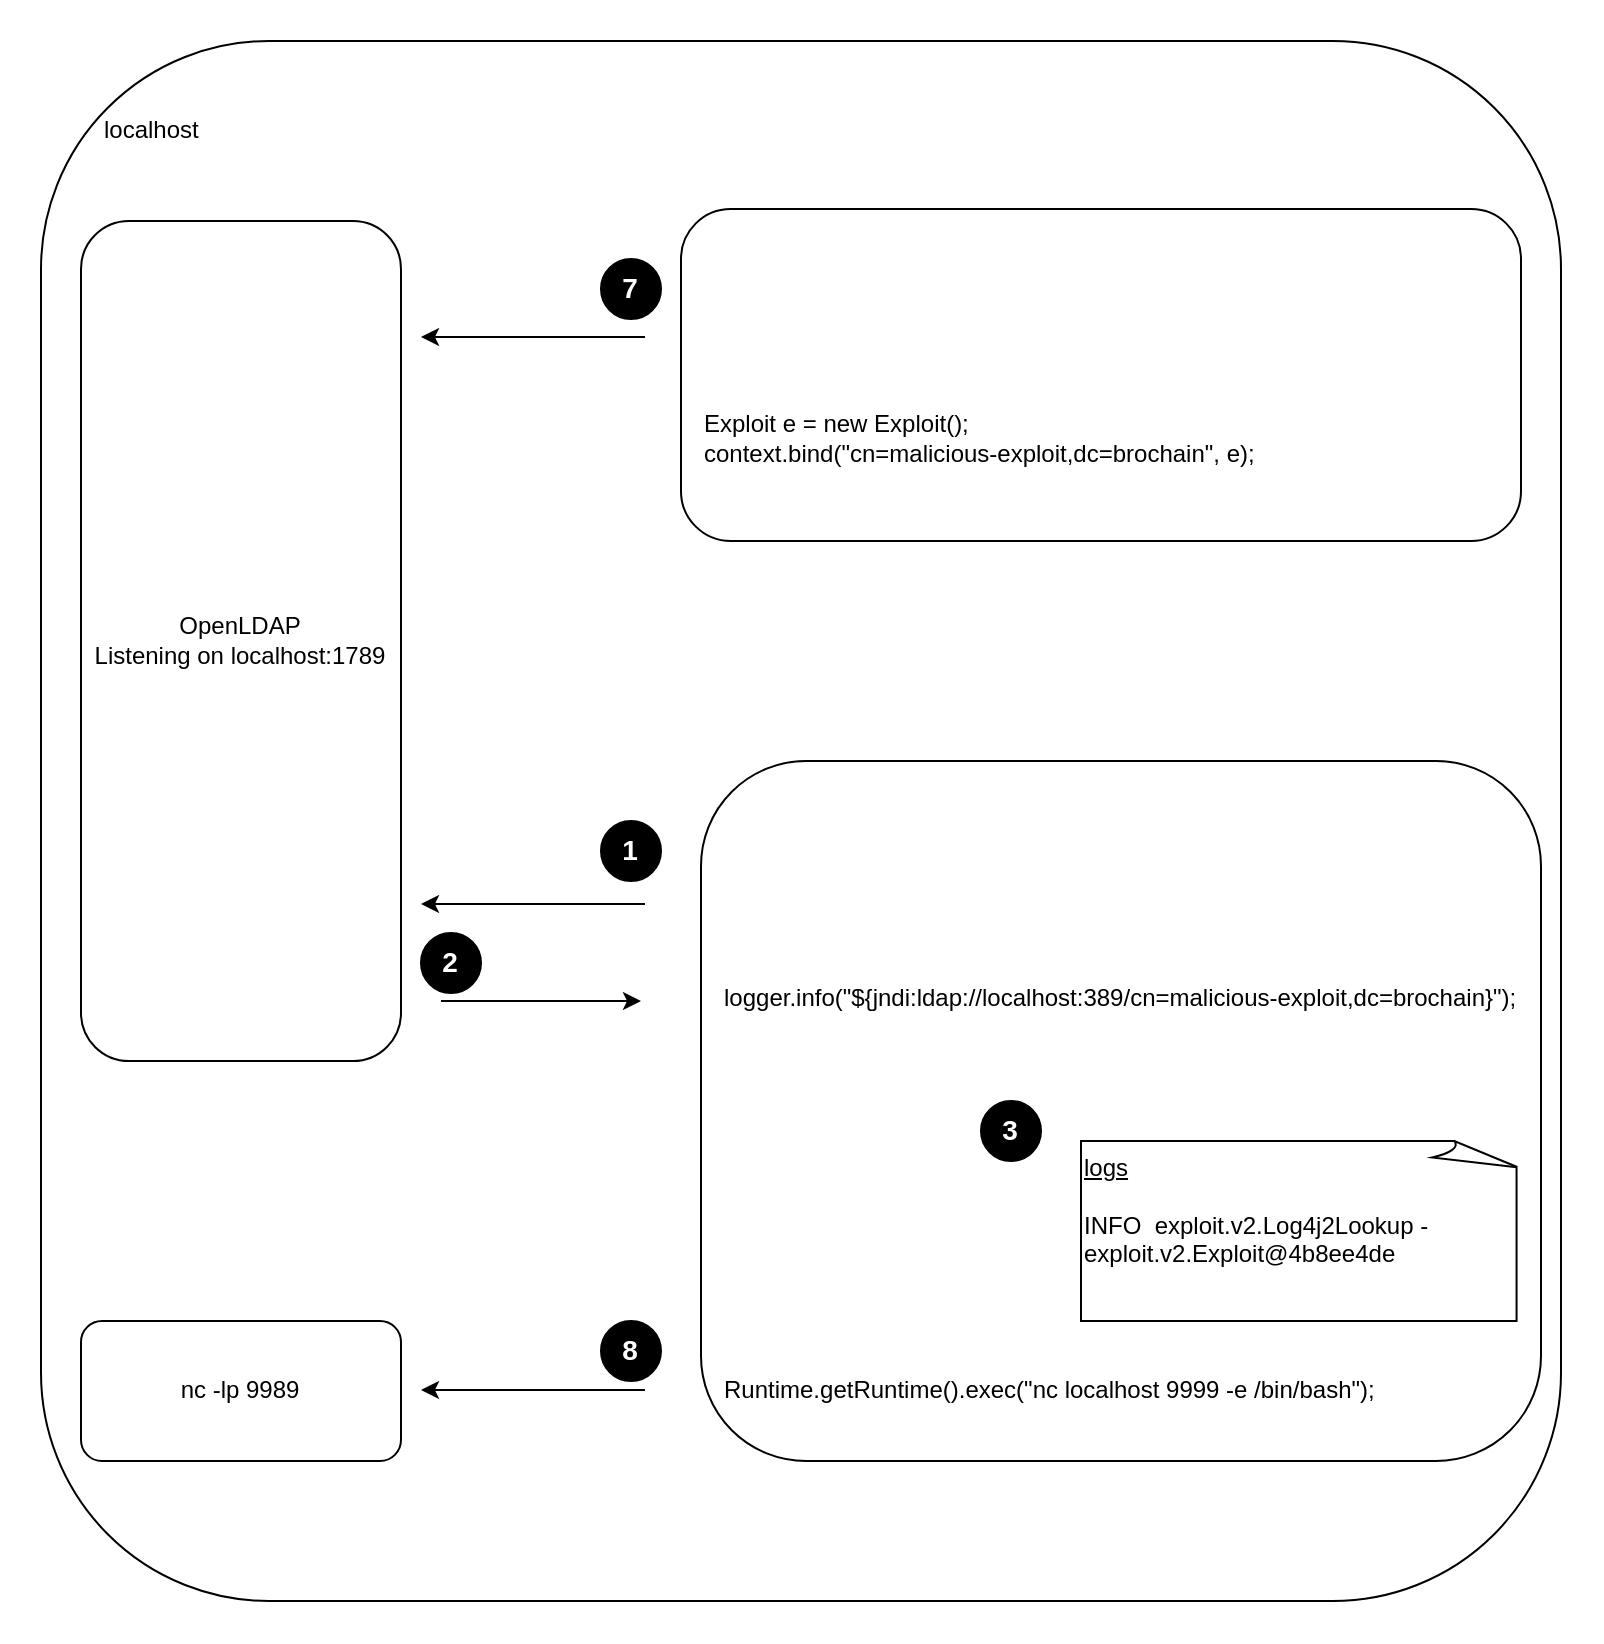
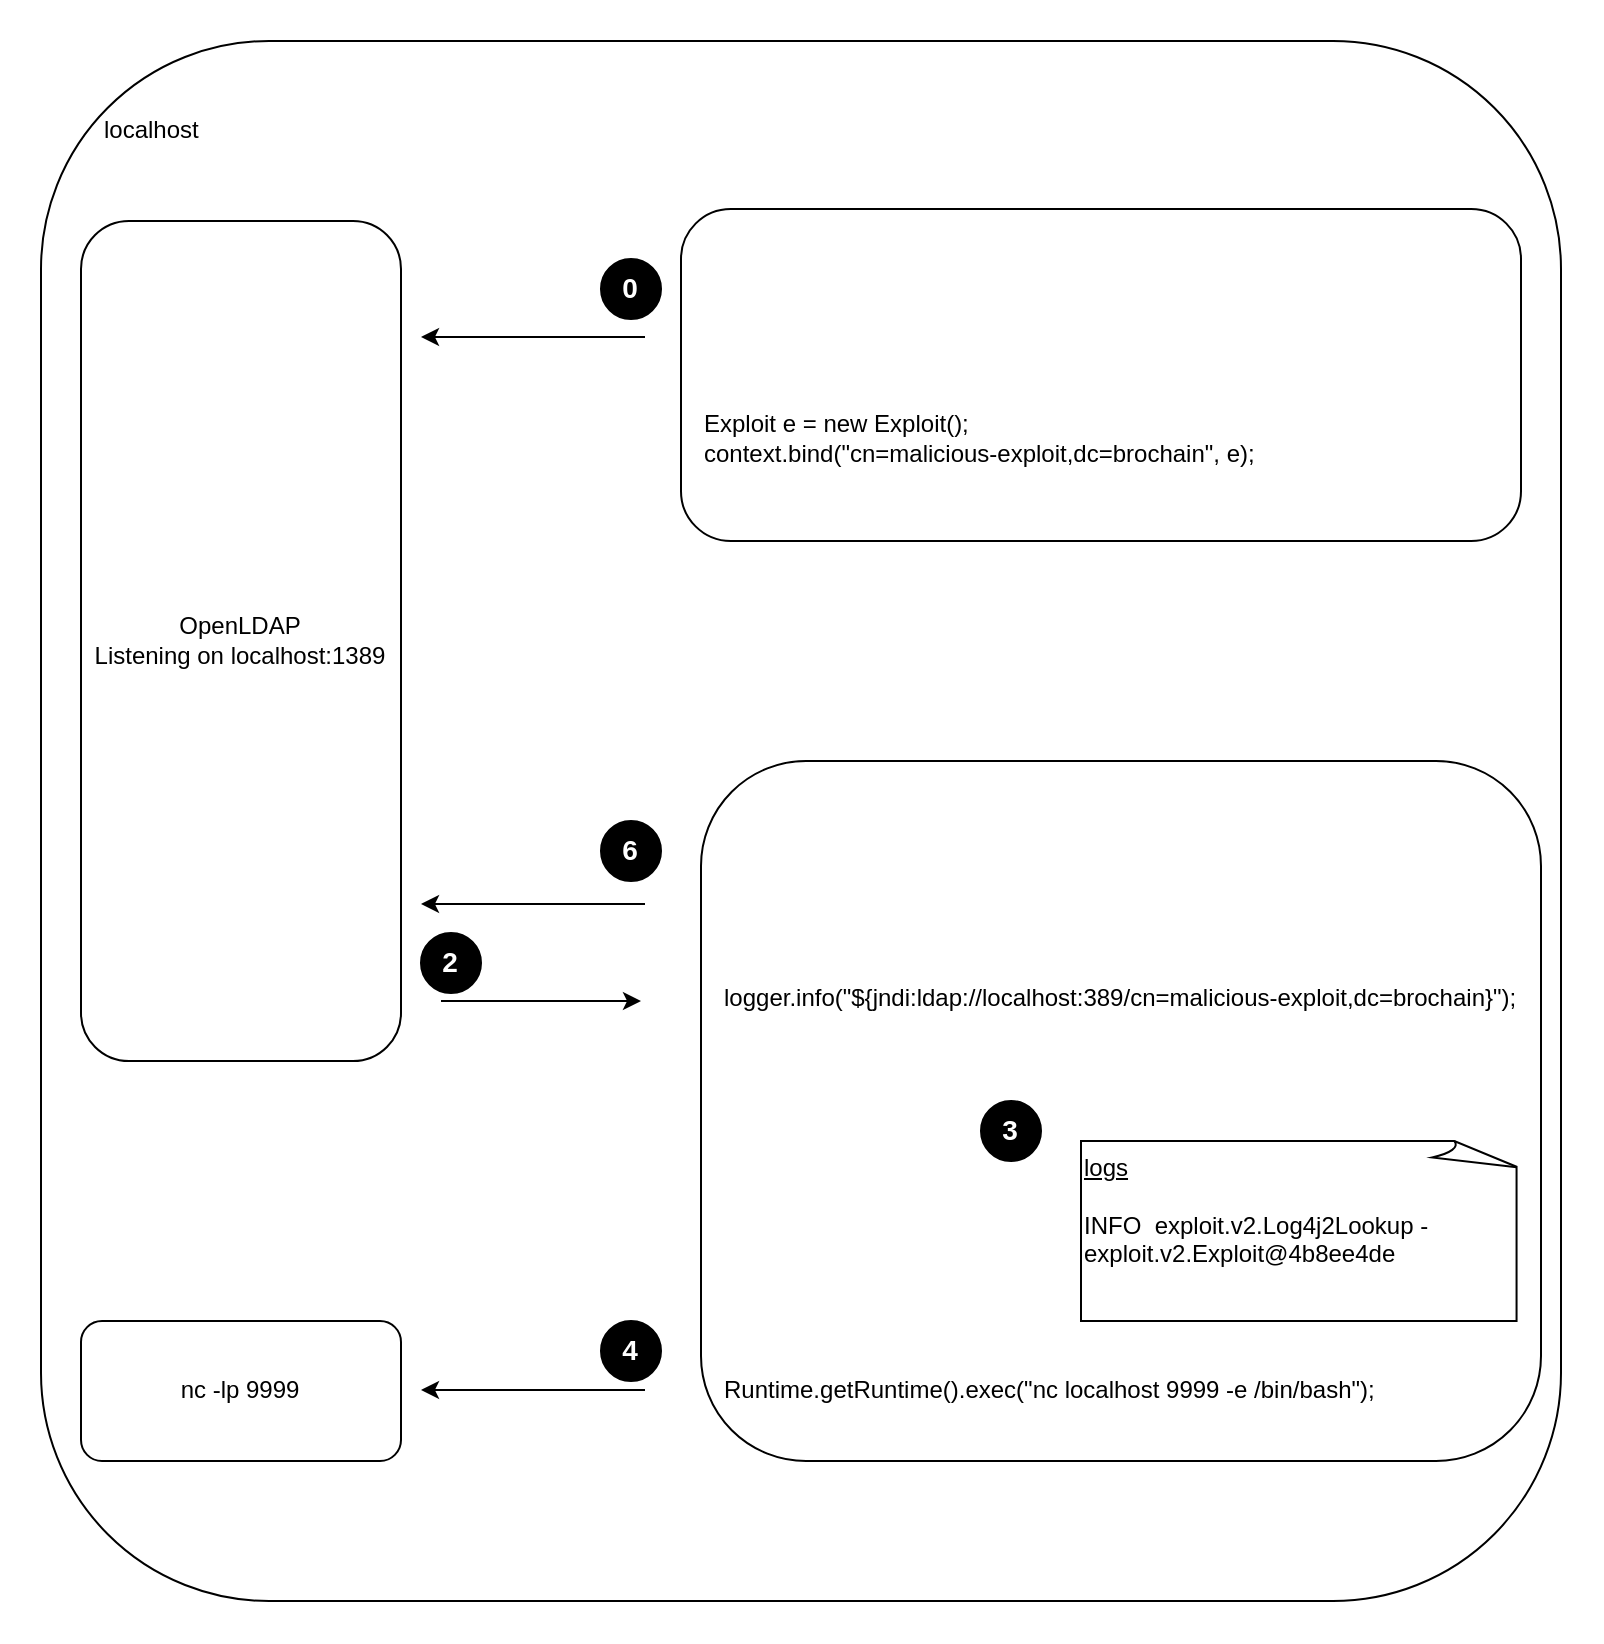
- <mxCell id="17" value="7" style="ellipse;whiteSpace=wrap;html=1;aspect=fixed;fontSize=14;fontStyle=1;labelBackgroundColor=none;fontColor=#FFFFFF;fillColor=#000000;" vertex="1" parent="1"><mxGeometry x="300" y="129" width="30" height="30" as="geometry" /></mxCell>
+ <mxCell id="17" value="0" style="ellipse;whiteSpace=wrap;html=1;aspect=fixed;fontSize=14;fontStyle=1;labelBackgroundColor=none;fontColor=#FFFFFF;fillColor=#000000;" vertex="1" parent="1"><mxGeometry x="300" y="129" width="30" height="30" as="geometry" /></mxCell>
- <mxCell id="5" value="OpenLDAP&lt;br&gt;&lt;div&gt;Listening on localhost:1789&lt;/div&gt;" style="rounded=1;whiteSpace=wrap;html=1;" parent="1" vertex="1"><mxGeometry x="40" y="110" width="160" height="420" as="geometry" /></mxCell>
+ <mxCell id="5" value="OpenLDAP&lt;br&gt;&lt;div&gt;Listening on localhost:1389&lt;/div&gt;" style="rounded=1;whiteSpace=wrap;html=1;" parent="1" vertex="1"><mxGeometry x="40" y="110" width="160" height="420" as="geometry" /></mxCell>
- <mxCell id="7" value="1" style="ellipse;whiteSpace=wrap;html=1;aspect=fixed;fontSize=14;fontStyle=1;labelBackgroundColor=none;fontColor=#FFFFFF;fillColor=#000000;" parent="1" vertex="1"><mxGeometry x="300" y="410" width="30" height="30" as="geometry" /></mxCell>
+ <mxCell id="7" value="6" style="ellipse;whiteSpace=wrap;html=1;aspect=fixed;fontSize=14;fontStyle=1;labelBackgroundColor=none;fontColor=#FFFFFF;fillColor=#000000;" parent="1" vertex="1"><mxGeometry x="300" y="410" width="30" height="30" as="geometry" /></mxCell>
- <mxCell id="24" value="8" style="ellipse;whiteSpace=wrap;html=1;aspect=fixed;fontSize=14;fontStyle=1;labelBackgroundColor=none;fontColor=#FFFFFF;fillColor=#000000;" vertex="1" parent="1"><mxGeometry x="300" y="660" width="30" height="30" as="geometry" /></mxCell>
+ <mxCell id="24" value="4" style="ellipse;whiteSpace=wrap;html=1;aspect=fixed;fontSize=14;fontStyle=1;labelBackgroundColor=none;fontColor=#FFFFFF;fillColor=#000000;" vertex="1" parent="1"><mxGeometry x="300" y="660" width="30" height="30" as="geometry" /></mxCell>
- <mxCell id="12" value="nc -lp 9989" style="rounded=1;whiteSpace=wrap;html=1;" vertex="1" parent="1"><mxGeometry x="40" y="660" width="160" height="70" as="geometry" /></mxCell>
+ <mxCell id="12" value="nc -lp 9999" style="rounded=1;whiteSpace=wrap;html=1;" vertex="1" parent="1"><mxGeometry x="40" y="660" width="160" height="70" as="geometry" /></mxCell>
